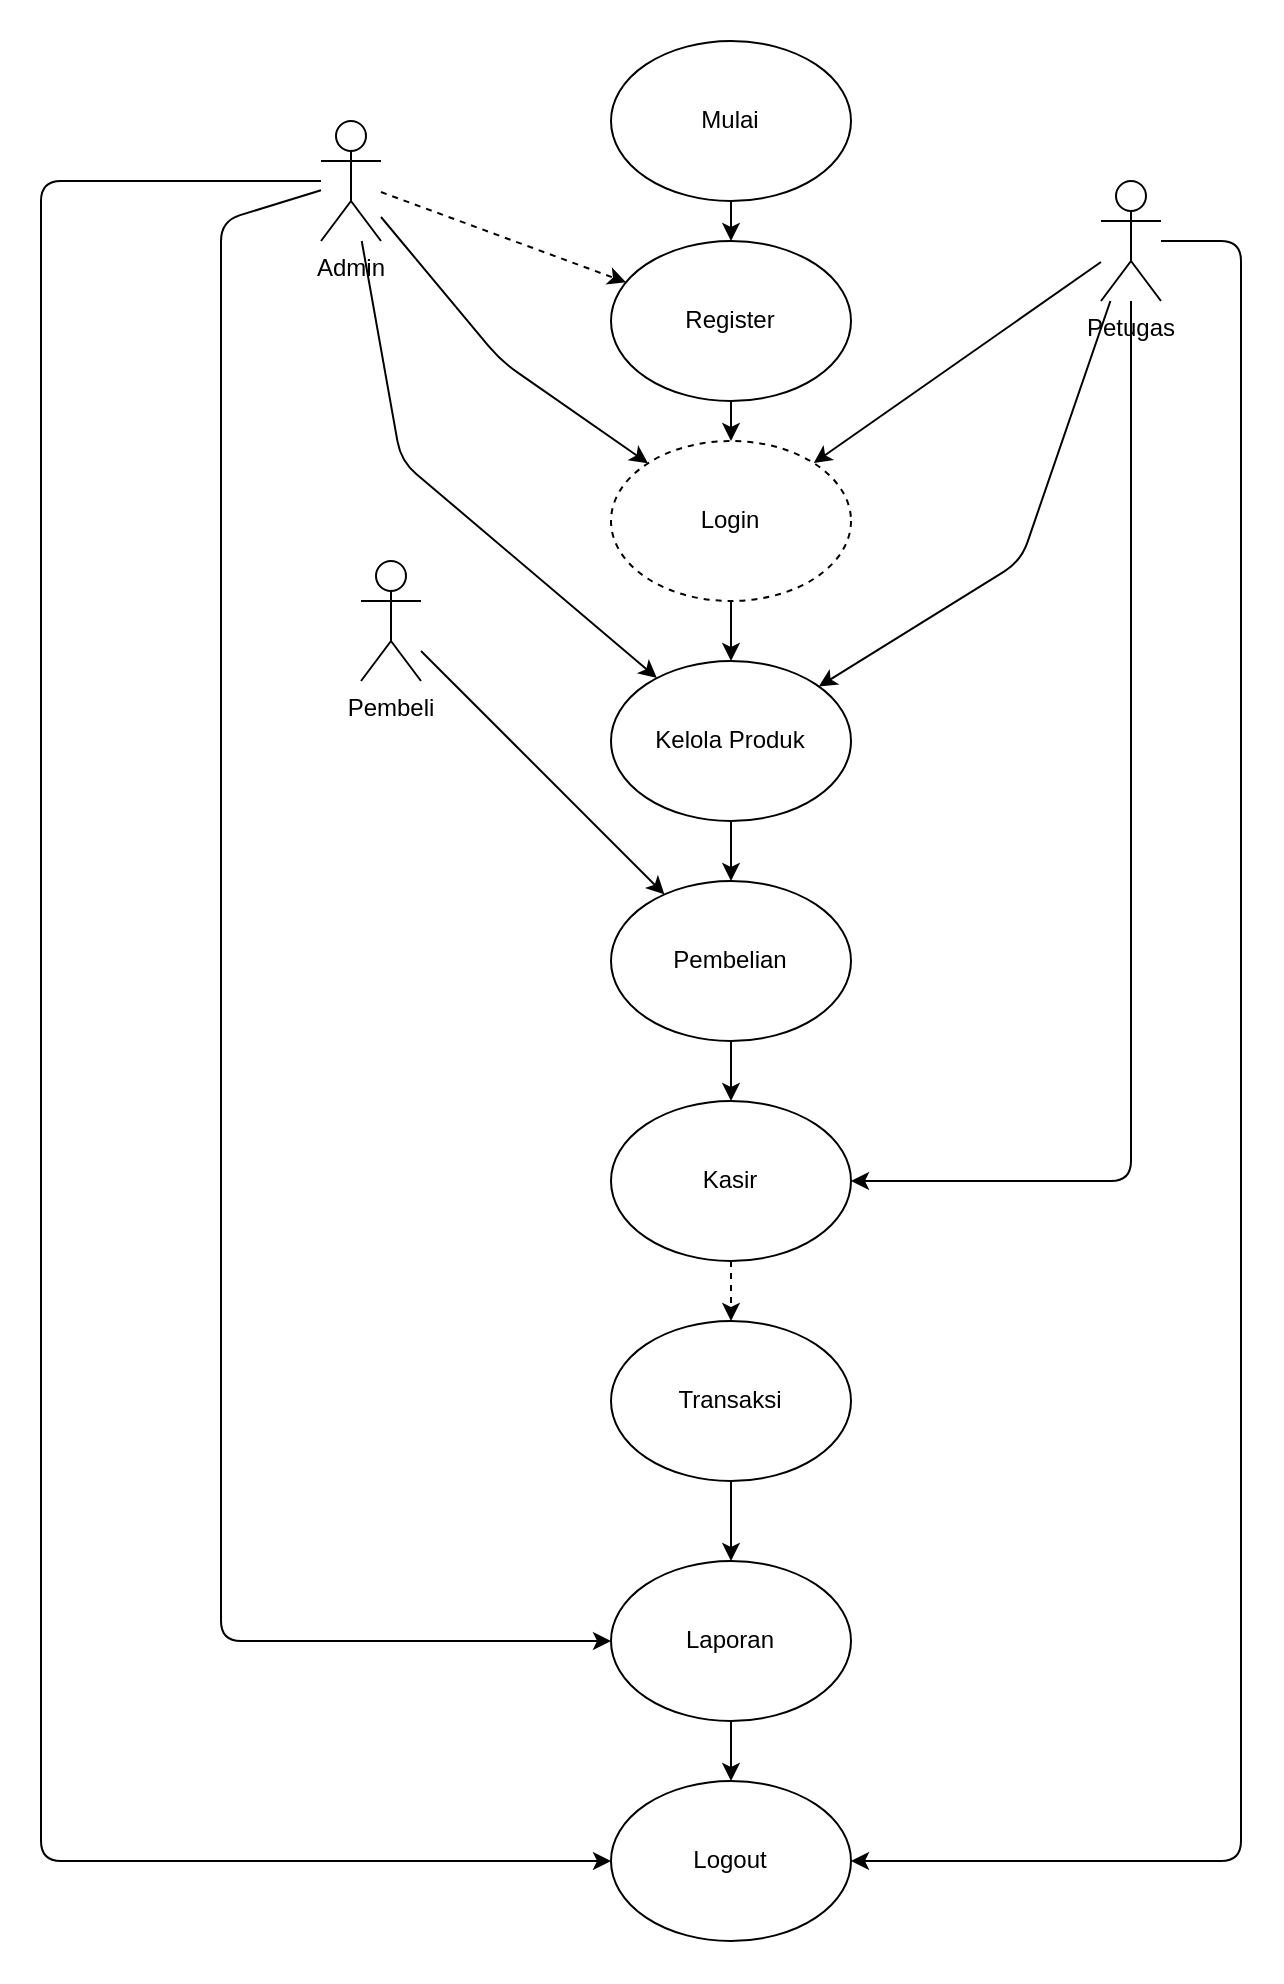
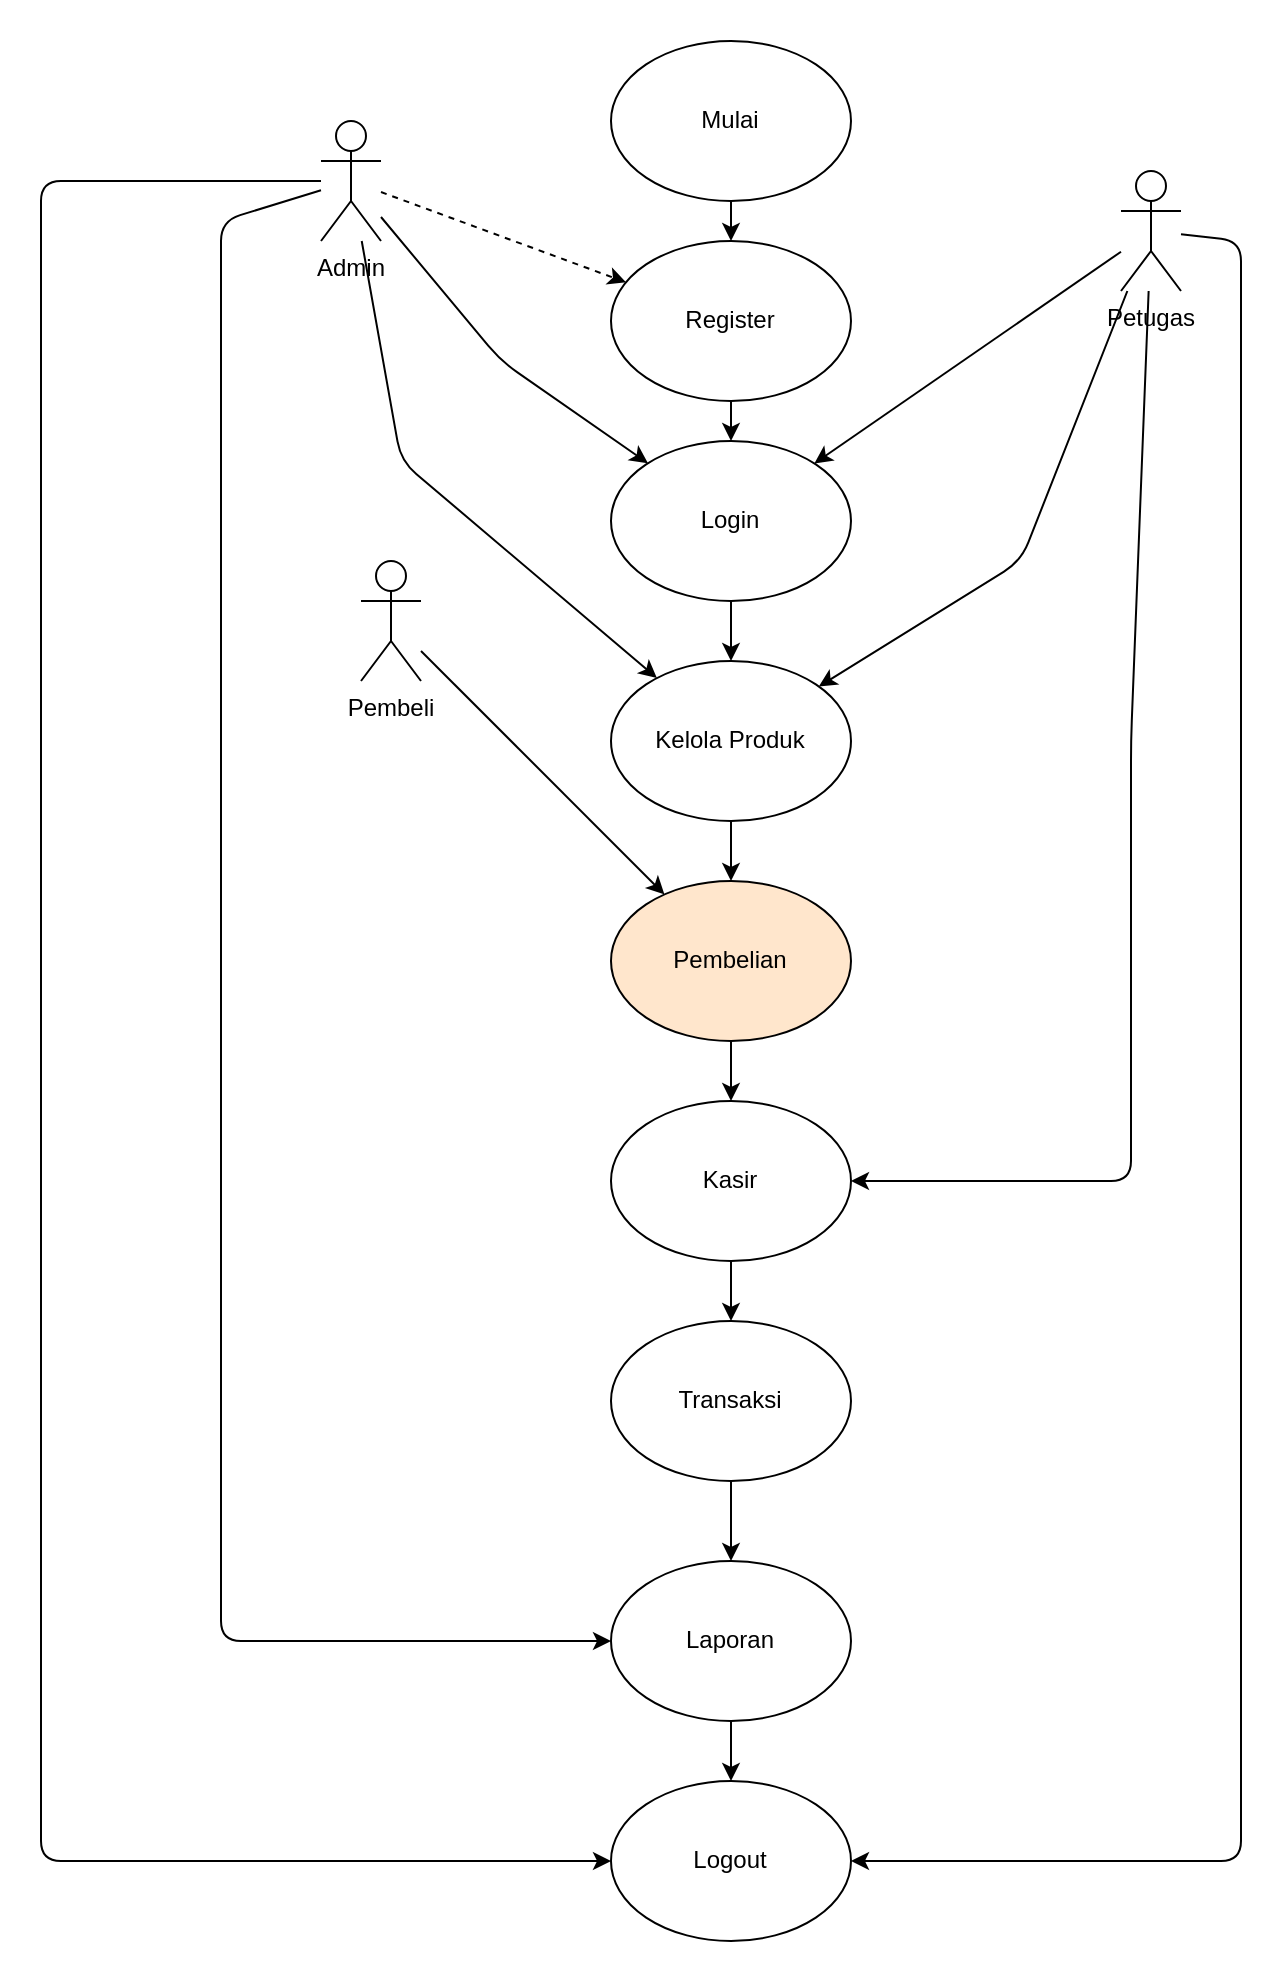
- <mxCell id="18" value="Petugas" style="shape=umlActor;verticalLabelPosition=bottom;verticalAlign=top;html=1;outlineConnect=0;" parent="1" vertex="1"><mxGeometry x="550" y="90" width="30" height="60" as="geometry" /></mxCell>
+ <mxCell id="18" value="Petugas" style="shape=umlActor;verticalLabelPosition=bottom;verticalAlign=top;html=1;outlineConnect=0;" parent="1" vertex="1"><mxGeometry x="560" y="85" width="30" height="60" as="geometry" /></mxCell>
- <mxCell id="13" value="Login" style="ellipse;whiteSpace=wrap;html=1;dashed=1;" parent="1" vertex="1"><mxGeometry x="305" y="220" width="120" height="80" as="geometry" /></mxCell>
+ <mxCell id="13" value="Login" style="ellipse;whiteSpace=wrap;html=1;" parent="1" vertex="1"><mxGeometry x="305" y="220" width="120" height="80" as="geometry" /></mxCell>
- <mxCell id="24" value="Pembelian" style="ellipse;whiteSpace=wrap;html=1;" parent="1" vertex="1"><mxGeometry x="305" y="440" width="120" height="80" as="geometry" /></mxCell>
+ <mxCell id="24" value="Pembelian" style="ellipse;whiteSpace=wrap;html=1;fillColor=#ffe6cc;" parent="1" vertex="1"><mxGeometry x="305" y="440" width="120" height="80" as="geometry" /></mxCell>
- <mxCell id="25" style="edgeStyle=none;html=1;dashed=1;" parent="1" source="26" target="28" edge="1"><mxGeometry relative="1" as="geometry" /></mxCell>
+ <mxCell id="25" style="edgeStyle=none;html=1;" parent="1" source="26" target="28" edge="1"><mxGeometry relative="1" as="geometry" /></mxCell>
